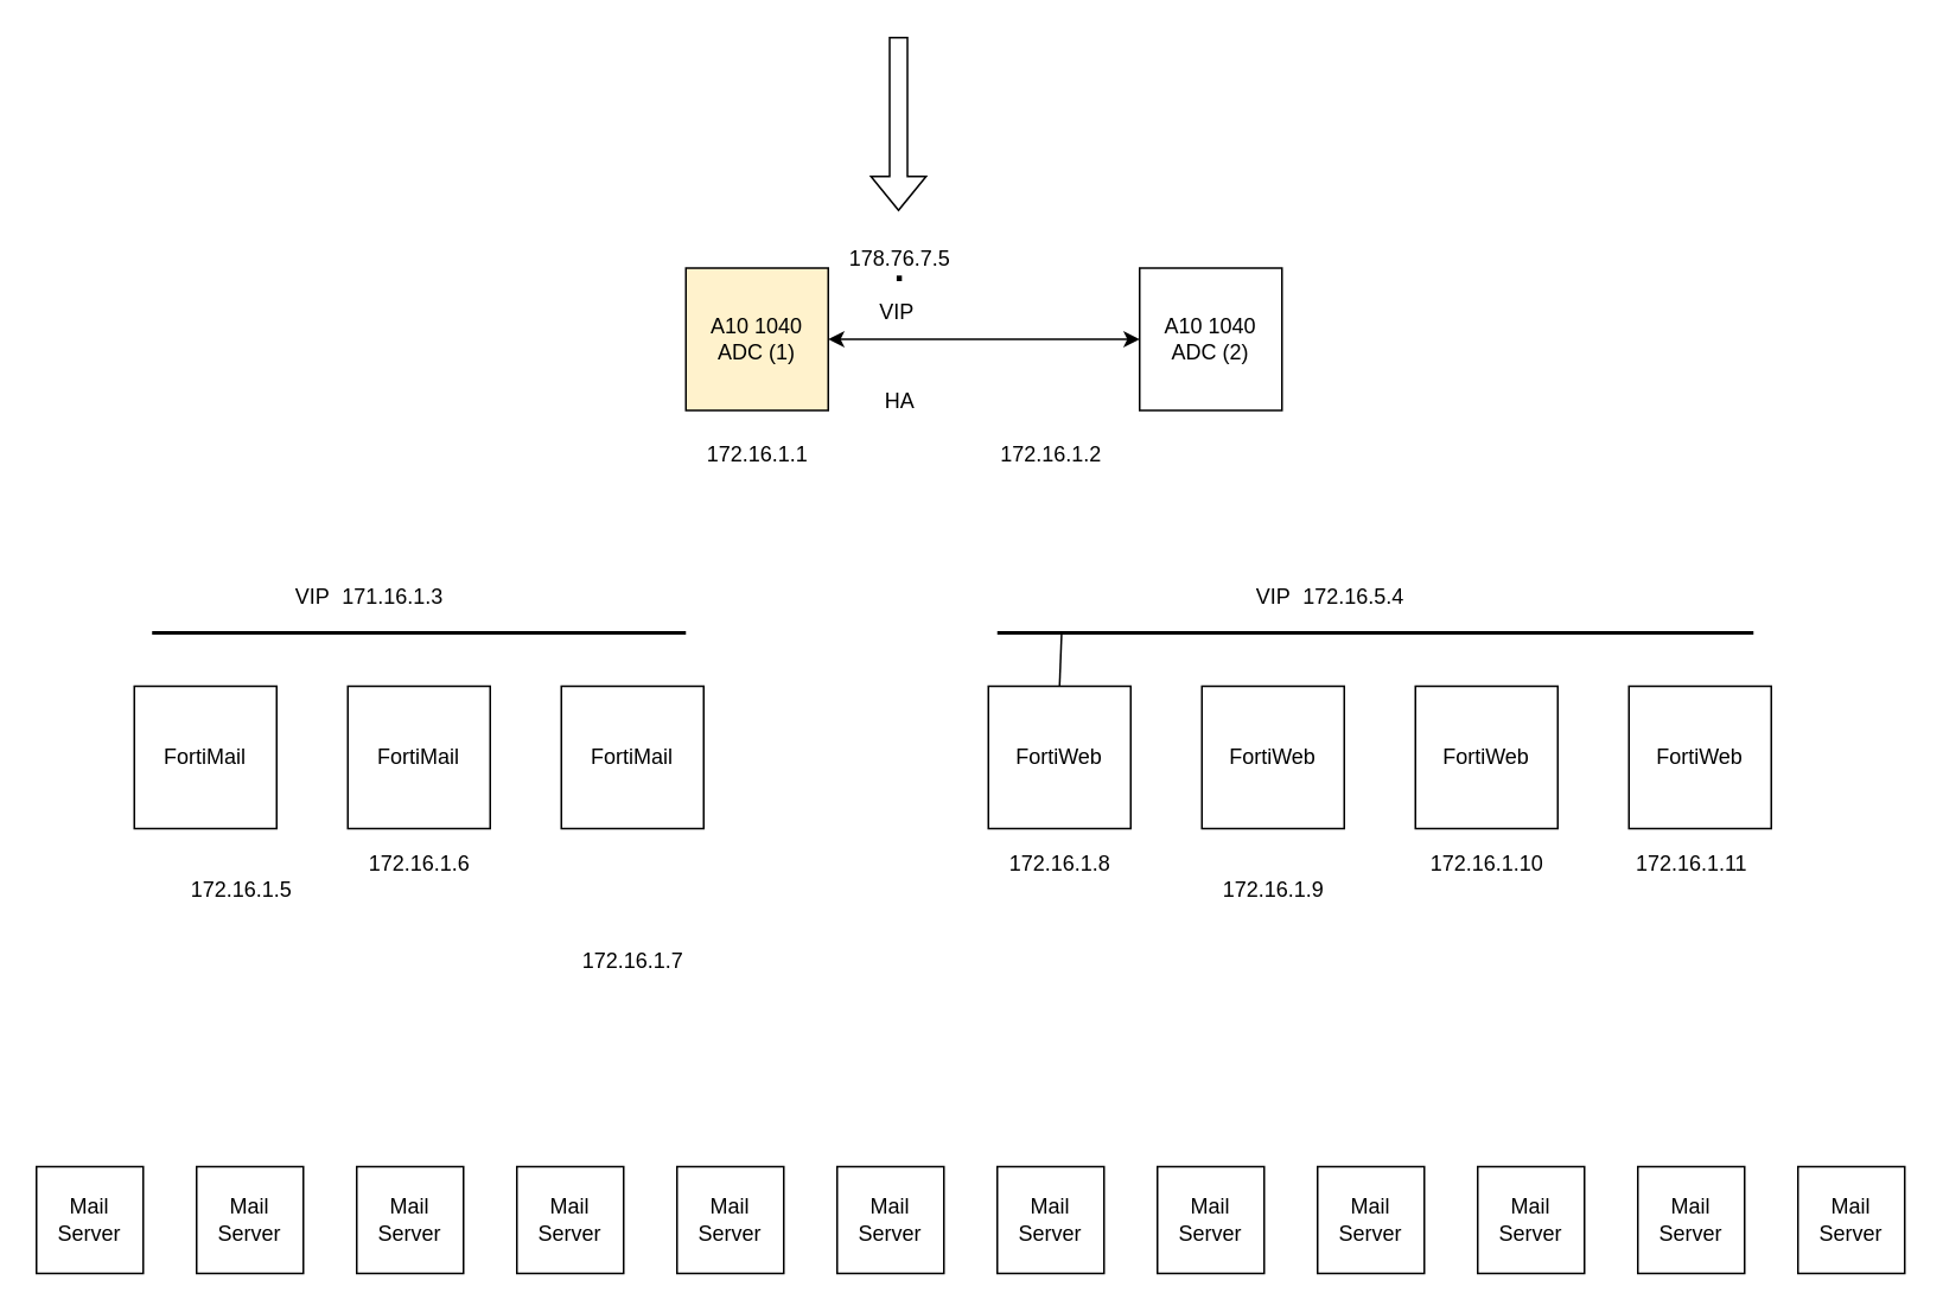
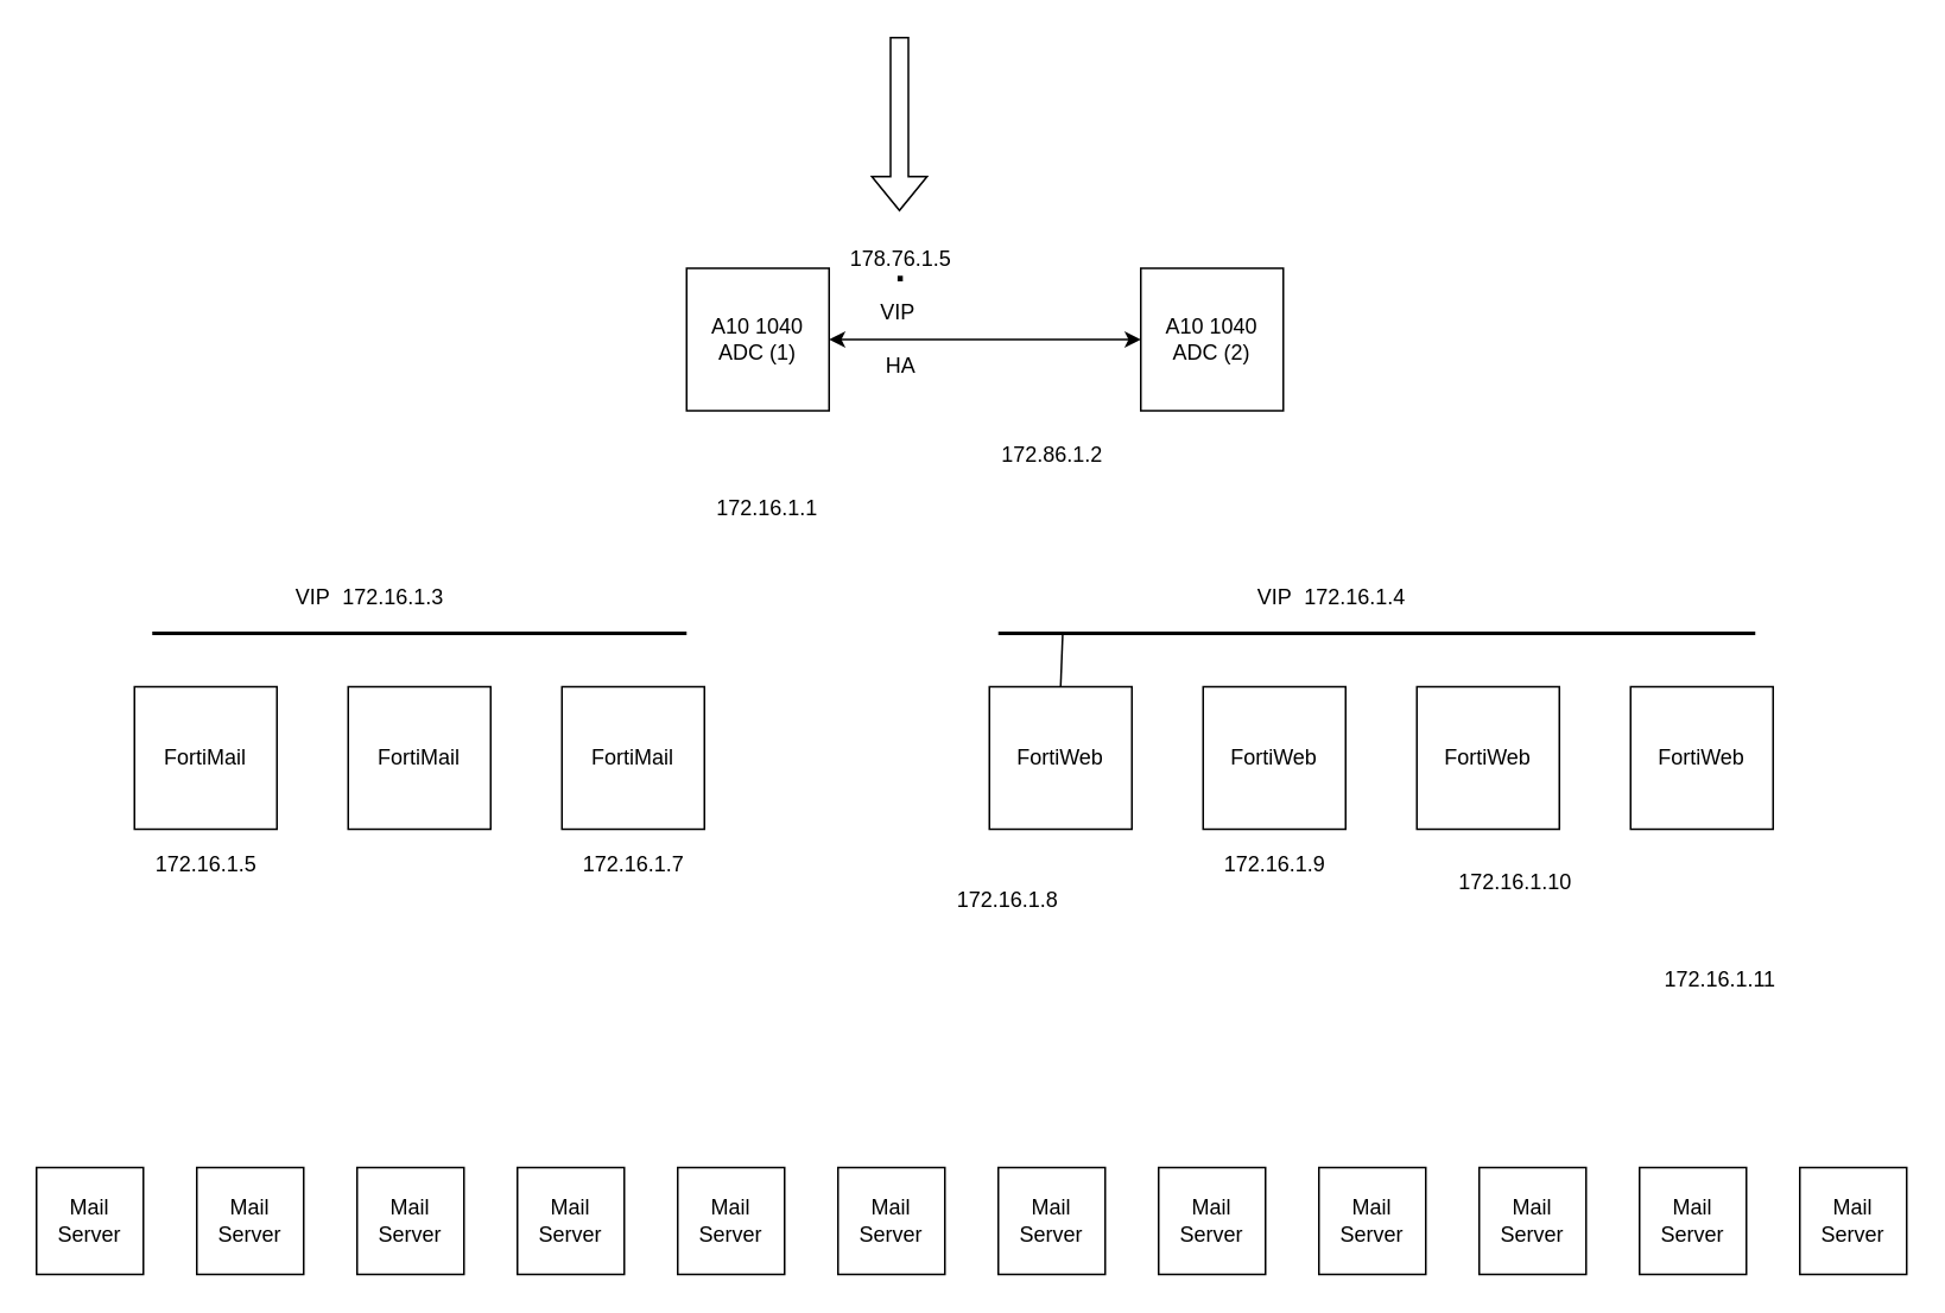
- <mxCell id="13" value="178.76.7.5" style="text;html=1;align=center;verticalAlign=middle;resizable=0;points=[];autosize=1;strokeColor=none;fillColor=none;" vertex="1" parent="1"><mxGeometry x="465" y="130" width="80" height="30" as="geometry" /></mxCell>
+ <mxCell id="13" value="178.76.1.5" style="text;html=1;align=center;verticalAlign=middle;resizable=0;points=[];autosize=1;strokeColor=none;fillColor=none;" vertex="1" parent="1"><mxGeometry x="465" y="130" width="80" height="30" as="geometry" /></mxCell>
- <mxCell id="9" value="A10 1040 ADC (1)" style="whiteSpace=wrap;html=1;aspect=fixed;fillColor=#fff2cc;" vertex="1" parent="1"><mxGeometry x="385" y="150" width="80" height="80" as="geometry" /></mxCell>
+ <mxCell id="9" value="A10 1040 ADC (1)" style="whiteSpace=wrap;html=1;aspect=fixed;" vertex="1" parent="1"><mxGeometry x="385" y="150" width="80" height="80" as="geometry" /></mxCell>
- <mxCell id="14" value="HA" style="text;html=1;align=center;verticalAlign=middle;resizable=0;points=[];autosize=1;strokeColor=none;fillColor=none;" vertex="1" parent="1"><mxGeometry x="485" y="210" width="40" height="30" as="geometry" /></mxCell>
+ <mxCell id="14" value="HA" style="text;html=1;align=center;verticalAlign=middle;resizable=0;points=[];autosize=1;strokeColor=none;fillColor=none;" vertex="1" parent="1"><mxGeometry x="485" y="190" width="40" height="30" as="geometry" /></mxCell>
- <mxCell id="29" value="172.16.1.1" style="text;html=1;align=center;verticalAlign=middle;resizable=0;points=[];autosize=1;strokeColor=none;fillColor=none;" vertex="1" parent="1"><mxGeometry x="385" y="240" width="80" height="30" as="geometry" /></mxCell>
+ <mxCell id="29" value="172.16.1.1" style="text;html=1;align=center;verticalAlign=middle;resizable=0;points=[];autosize=1;strokeColor=none;fillColor=none;" vertex="1" parent="1"><mxGeometry x="390" y="270" width="80" height="30" as="geometry" /></mxCell>
- <mxCell id="30" value="172.16.1.2" style="text;html=1;align=center;verticalAlign=middle;resizable=0;points=[];autosize=1;strokeColor=none;fillColor=none;" vertex="1" parent="1"><mxGeometry x="550" y="240" width="80" height="30" as="geometry" /></mxCell>
+ <mxCell id="30" value="172.86.1.2" style="text;html=1;align=center;verticalAlign=middle;resizable=0;points=[];autosize=1;strokeColor=none;fillColor=none;" vertex="1" parent="1"><mxGeometry x="550" y="240" width="80" height="30" as="geometry" /></mxCell>
- <mxCell id="36" value="171.16.1.3" style="text;html=1;align=center;verticalAlign=middle;resizable=0;points=[];autosize=1;strokeColor=none;fillColor=none;" vertex="1" parent="1"><mxGeometry x="180" y="320" width="80" height="30" as="geometry" /></mxCell>
+ <mxCell id="36" value="172.16.1.3" style="text;html=1;align=center;verticalAlign=middle;resizable=0;points=[];autosize=1;strokeColor=none;fillColor=none;" vertex="1" parent="1"><mxGeometry x="180" y="320" width="80" height="30" as="geometry" /></mxCell>
- <mxCell id="38" value="172.16.5.4" style="text;html=1;align=center;verticalAlign=middle;resizable=0;points=[];autosize=1;strokeColor=none;fillColor=none;" vertex="1" parent="1"><mxGeometry x="720" y="320" width="80" height="30" as="geometry" /></mxCell>
+ <mxCell id="38" value="172.16.1.4" style="text;html=1;align=center;verticalAlign=middle;resizable=0;points=[];autosize=1;strokeColor=none;fillColor=none;" vertex="1" parent="1"><mxGeometry x="720" y="320" width="80" height="30" as="geometry" /></mxCell>
- <mxCell id="40" value="172.16.1.6" style="text;html=1;align=center;verticalAlign=middle;resizable=0;points=[];autosize=1;strokeColor=none;fillColor=none;" vertex="1" parent="1"><mxGeometry x="195" y="470" width="80" height="30" as="geometry" /></mxCell>
- <mxCell id="31" value="172.16.1.8" style="text;html=1;align=center;verticalAlign=middle;resizable=0;points=[];autosize=1;strokeColor=none;fillColor=none;" vertex="1" parent="1"><mxGeometry x="555" y="470" width="80" height="30" as="geometry" /></mxCell>
+ <mxCell id="31" value="172.16.1.8" style="text;html=1;align=center;verticalAlign=middle;resizable=0;points=[];autosize=1;strokeColor=none;fillColor=none;" vertex="1" parent="1"><mxGeometry x="525" y="490" width="80" height="30" as="geometry" /></mxCell>
- <mxCell id="33" value="172.16.1.10" style="text;html=1;align=center;verticalAlign=middle;resizable=0;points=[];autosize=1;strokeColor=none;fillColor=none;" vertex="1" parent="1"><mxGeometry x="790" y="470" width="90" height="30" as="geometry" /></mxCell>
+ <mxCell id="33" value="172.16.1.10" style="text;html=1;align=center;verticalAlign=middle;resizable=0;points=[];autosize=1;strokeColor=none;fillColor=none;" vertex="1" parent="1"><mxGeometry x="805" y="480" width="90" height="30" as="geometry" /></mxCell>
- <mxCell id="34" value="172.16.1.11" style="text;html=1;align=center;verticalAlign=middle;resizable=0;points=[];autosize=1;strokeColor=none;fillColor=none;" vertex="1" parent="1"><mxGeometry x="905" y="470" width="90" height="30" as="geometry" /></mxCell>
+ <mxCell id="34" value="172.16.1.11" style="text;html=1;align=center;verticalAlign=middle;resizable=0;points=[];autosize=1;strokeColor=none;fillColor=none;" vertex="1" parent="1"><mxGeometry x="920" y="535" width="90" height="30" as="geometry" /></mxCell>
- <mxCell id="39" value="172.16.1.5" style="text;html=1;align=center;verticalAlign=middle;resizable=0;points=[];autosize=1;strokeColor=none;fillColor=none;" vertex="1" parent="1"><mxGeometry x="95" y="485" width="80" height="30" as="geometry" /></mxCell>
+ <mxCell id="39" value="172.16.1.5" style="text;html=1;align=center;verticalAlign=middle;resizable=0;points=[];autosize=1;strokeColor=none;fillColor=none;" vertex="1" parent="1"><mxGeometry x="75" y="470" width="80" height="30" as="geometry" /></mxCell>
- <mxCell id="32" value="172.16.1.9" style="text;html=1;align=center;verticalAlign=middle;resizable=0;points=[];autosize=1;strokeColor=none;fillColor=none;" vertex="1" parent="1"><mxGeometry x="675" y="485" width="80" height="30" as="geometry" /></mxCell>
+ <mxCell id="32" value="172.16.1.9" style="text;html=1;align=center;verticalAlign=middle;resizable=0;points=[];autosize=1;strokeColor=none;fillColor=none;" vertex="1" parent="1"><mxGeometry x="675" y="470" width="80" height="30" as="geometry" /></mxCell>
- <mxCell id="41" value="172.16.1.7" style="text;html=1;align=center;verticalAlign=middle;resizable=0;points=[];autosize=1;strokeColor=none;fillColor=none;" vertex="1" parent="1"><mxGeometry x="315" y="525" width="80" height="30" as="geometry" /></mxCell>
+ <mxCell id="41" value="172.16.1.7" style="text;html=1;align=center;verticalAlign=middle;resizable=0;points=[];autosize=1;strokeColor=none;fillColor=none;" vertex="1" parent="1"><mxGeometry x="315" y="470" width="80" height="30" as="geometry" /></mxCell>
